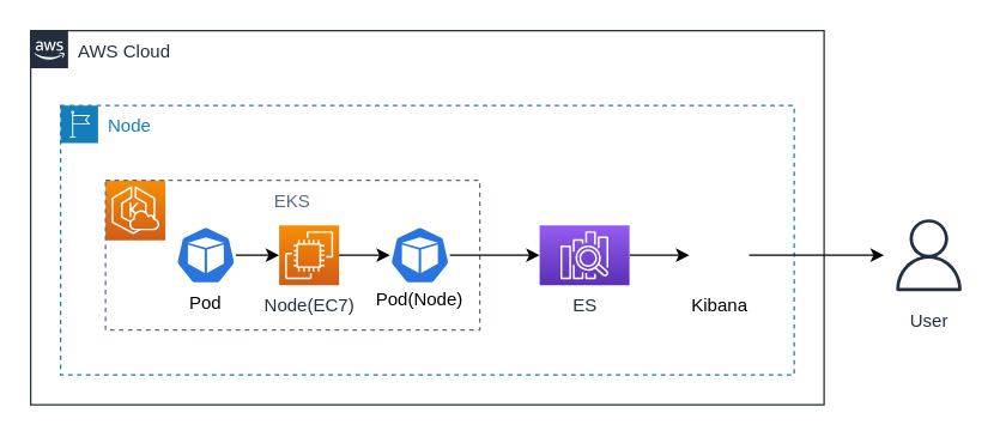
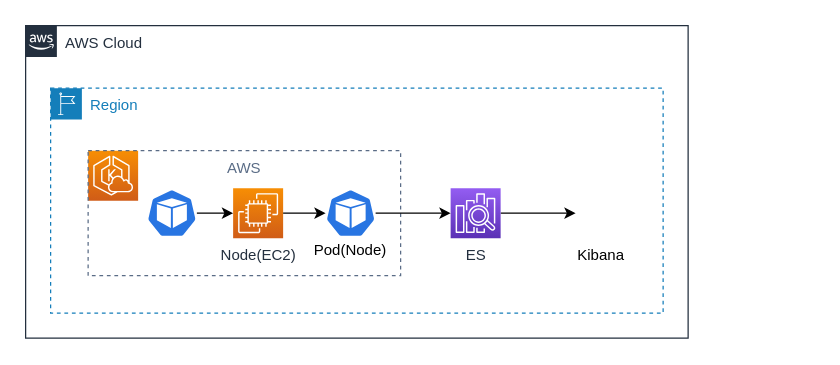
- <mxCell id="3" value="Node" style="points=[[0,0],[0.25,0],[0.5,0],[0.75,0],[1,0],[1,0.25],[1,0.5],[1,0.75],[1,1],[0.75,1],[0.5,1],[0.25,1],[0,1],[0,0.75],[0,0.5],[0,0.25]];outlineConnect=0;gradientColor=none;html=1;whiteSpace=wrap;fontSize=12;fontStyle=0;shape=mxgraph.aws4.group;grIcon=mxgraph.aws4.group_region;strokeColor=#147EBA;fillColor=none;verticalAlign=top;align=left;spacingLeft=30;fontColor=#147EBA;dashed=1;" parent="1" vertex="1"><mxGeometry x="40" y="70" width="490" height="180" as="geometry" /></mxCell>
+ <mxCell id="3" value="Region" style="points=[[0,0],[0.25,0],[0.5,0],[0.75,0],[1,0],[1,0.25],[1,0.5],[1,0.75],[1,1],[0.75,1],[0.5,1],[0.25,1],[0,1],[0,0.75],[0,0.5],[0,0.25]];outlineConnect=0;gradientColor=none;html=1;whiteSpace=wrap;fontSize=12;fontStyle=0;shape=mxgraph.aws4.group;grIcon=mxgraph.aws4.group_region;strokeColor=#147EBA;fillColor=none;verticalAlign=top;align=left;spacingLeft=30;fontColor=#147EBA;dashed=1;" parent="1" vertex="1"><mxGeometry x="40" y="70" width="490" height="180" as="geometry" /></mxCell>
- <mxCell id="5" value="EKS" style="fillColor=none;strokeColor=#5A6C86;dashed=1;verticalAlign=top;fontStyle=0;fontColor=#5A6C86;" parent="1" vertex="1"><mxGeometry x="70" y="120" width="250" height="100" as="geometry" /></mxCell>
+ <mxCell id="5" value="AWS" style="fillColor=none;strokeColor=#5A6C86;dashed=1;verticalAlign=top;fontStyle=0;fontColor=#5A6C86;" parent="1" vertex="1"><mxGeometry x="70" y="120" width="250" height="100" as="geometry" /></mxCell>
- <mxCell id="9" value="ES" style="points=[[0,0,0],[0.25,0,0],[0.5,0,0],[0.75,0,0],[1,0,0],[0,1,0],[0.25,1,0],[0.5,1,0],[0.75,1,0],[1,1,0],[0,0.25,0],[0,0.5,0],[0,0.75,0],[1,0.25,0],[1,0.5,0],[1,0.75,0]];outlineConnect=0;fontColor=#232F3E;gradientColor=#945DF2;gradientDirection=north;fillColor=#5A30B5;strokeColor=#ffffff;dashed=0;verticalLabelPosition=bottom;verticalAlign=top;align=center;html=1;fontSize=12;fontStyle=0;aspect=fixed;shape=mxgraph.aws4.resourceIcon;resIcon=mxgraph.aws4.elasticsearch_service;" parent="1" vertex="1"><mxGeometry x="360" y="150" width="60" height="40" as="geometry" /></mxCell>
+ <mxCell id="9" value="ES" style="points=[[0,0,0],[0.25,0,0],[0.5,0,0],[0.75,0,0],[1,0,0],[0,1,0],[0.25,1,0],[0.5,1,0],[0.75,1,0],[1,1,0],[0,0.25,0],[0,0.5,0],[0,0.75,0],[1,0.25,0],[1,0.5,0],[1,0.75,0]];outlineConnect=0;fontColor=#232F3E;gradientColor=#945DF2;gradientDirection=north;fillColor=#5A30B5;strokeColor=#ffffff;dashed=0;verticalLabelPosition=bottom;verticalAlign=top;align=center;html=1;fontSize=12;fontStyle=0;aspect=fixed;shape=mxgraph.aws4.resourceIcon;resIcon=mxgraph.aws4.elasticsearch_service;" parent="1" vertex="1"><mxGeometry x="360" y="150" width="40" height="40" as="geometry" /></mxCell>
- <mxCell id="14" style="edgeStyle=orthogonalEdgeStyle;rounded=0;orthogonalLoop=1;jettySize=auto;html=1;endArrow=classic;endFill=1;" parent="1" source="15" target="10" edge="1"><mxGeometry relative="1" as="geometry" /></mxCell>
- <mxCell id="10" value="User" style="outlineConnect=0;fontColor=#232F3E;gradientColor=none;strokeColor=#232F3E;fillColor=#ffffff;dashed=0;verticalLabelPosition=bottom;verticalAlign=top;align=center;html=1;fontSize=12;fontStyle=0;aspect=fixed;shape=mxgraph.aws4.resourceIcon;resIcon=mxgraph.aws4.user;" parent="1" vertex="1"><mxGeometry x="590" y="140" width="60" height="60" as="geometry" /></mxCell>
- <mxCell id="18" value="Pod" style="text;html=1;strokeColor=none;fillColor=none;align=center;verticalAlign=middle;whiteSpace=wrap;rounded=0;" vertex="1" parent="1"><mxGeometry x="117" y="194" width="40" height="16" as="geometry" /></mxCell>
- <mxCell id="6" value="Node(EC7)" style="points=[[0,0,0],[0.25,0,0],[0.5,0,0],[0.75,0,0],[1,0,0],[0,1,0],[0.25,1,0],[0.5,1,0],[0.75,1,0],[1,1,0],[0,0.25,0],[0,0.5,0],[0,0.75,0],[1,0.25,0],[1,0.5,0],[1,0.75,0]];outlineConnect=0;fontColor=#232F3E;gradientColor=#F78E04;gradientDirection=north;fillColor=#D05C17;strokeColor=#ffffff;dashed=0;verticalLabelPosition=bottom;verticalAlign=top;align=center;html=1;fontSize=12;fontStyle=0;aspect=fixed;shape=mxgraph.aws4.resourceIcon;resIcon=mxgraph.aws4.ec2;" parent="1" vertex="1"><mxGeometry x="186" y="150" width="40" height="40" as="geometry" /></mxCell>
+ <mxCell id="6" value="Node(EC2)" style="points=[[0,0,0],[0.25,0,0],[0.5,0,0],[0.75,0,0],[1,0,0],[0,1,0],[0.25,1,0],[0.5,1,0],[0.75,1,0],[1,1,0],[0,0.25,0],[0,0.5,0],[0,0.75,0],[1,0.25,0],[1,0.5,0],[1,0.75,0]];outlineConnect=0;fontColor=#232F3E;gradientColor=#F78E04;gradientDirection=north;fillColor=#D05C17;strokeColor=#ffffff;dashed=0;verticalLabelPosition=bottom;verticalAlign=top;align=center;html=1;fontSize=12;fontStyle=0;aspect=fixed;shape=mxgraph.aws4.resourceIcon;resIcon=mxgraph.aws4.ec2;" parent="1" vertex="1"><mxGeometry x="186" y="150" width="40" height="40" as="geometry" /></mxCell>
